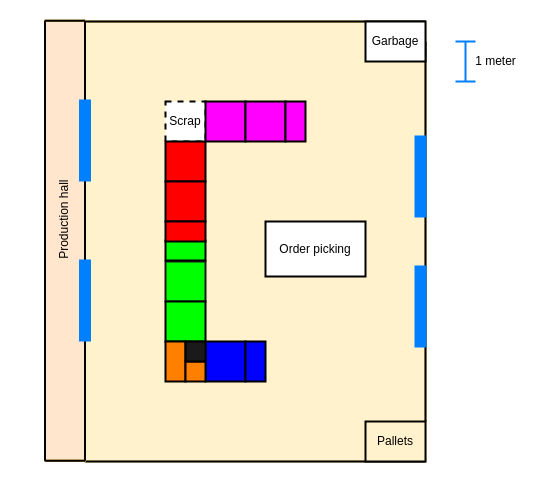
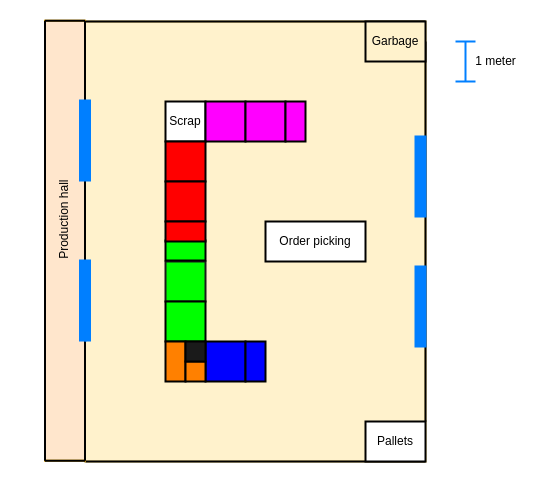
- <mxCell id="24" value="Garbage" style="rounded=0;whiteSpace=wrap;html=1;strokeWidth=2;" vertex="1" parent="1"><mxGeometry x="365" y="21" width="60" height="40" as="geometry" /></mxCell>
+ <mxCell id="24" value="Garbage" style="rounded=0;whiteSpace=wrap;html=1;strokeWidth=2;fillColor=#fff2cc;" vertex="1" parent="1"><mxGeometry x="365" y="21" width="60" height="40" as="geometry" /></mxCell>
- <mxCell id="6" value="Scrap" style="rounded=0;whiteSpace=wrap;html=1;strokeWidth=2;dashed=1;" vertex="1" parent="1"><mxGeometry x="165" y="101" width="40" height="40" as="geometry" /></mxCell>
+ <mxCell id="6" value="Scrap" style="rounded=0;whiteSpace=wrap;html=1;strokeWidth=2;" vertex="1" parent="1"><mxGeometry x="165" y="101" width="40" height="40" as="geometry" /></mxCell>
- <mxCell id="22" value="Order picking" style="rounded=0;whiteSpace=wrap;html=1;strokeWidth=2;" vertex="1" parent="1"><mxGeometry x="265" y="221" width="100" height="55" as="geometry" /></mxCell>
+ <mxCell id="22" value="Order picking" style="rounded=0;whiteSpace=wrap;html=1;strokeWidth=2;" vertex="1" parent="1"><mxGeometry x="265" y="221" width="100" height="40" as="geometry" /></mxCell>
- <mxCell id="23" value="Pallets" style="rounded=0;whiteSpace=wrap;html=1;strokeWidth=2;fillColor=#fff2cc;" vertex="1" parent="1"><mxGeometry x="365" y="421" width="60" height="40" as="geometry" /></mxCell>
+ <mxCell id="23" value="Pallets" style="rounded=0;whiteSpace=wrap;html=1;strokeWidth=2;" vertex="1" parent="1"><mxGeometry x="365" y="421" width="60" height="40" as="geometry" /></mxCell>
